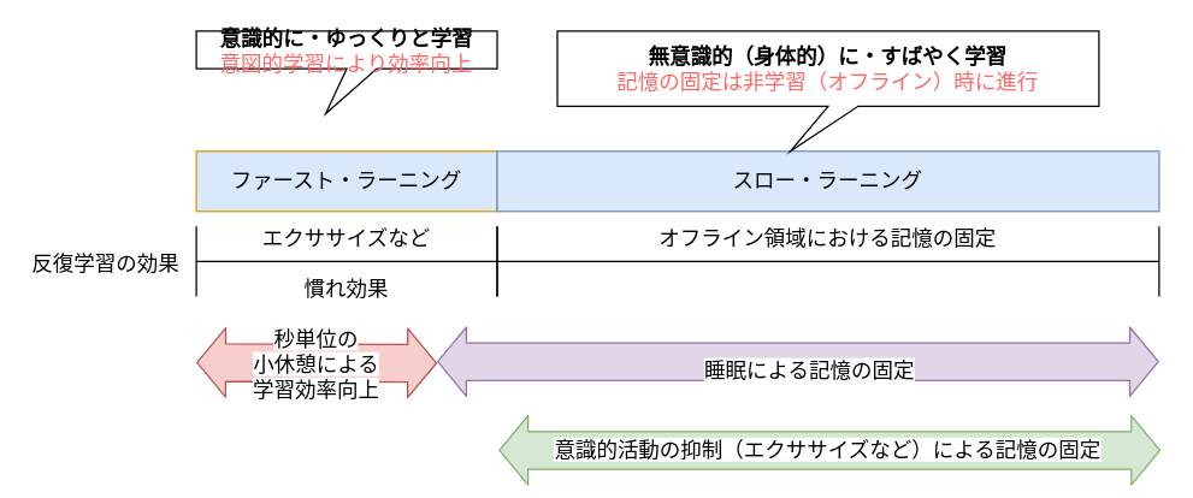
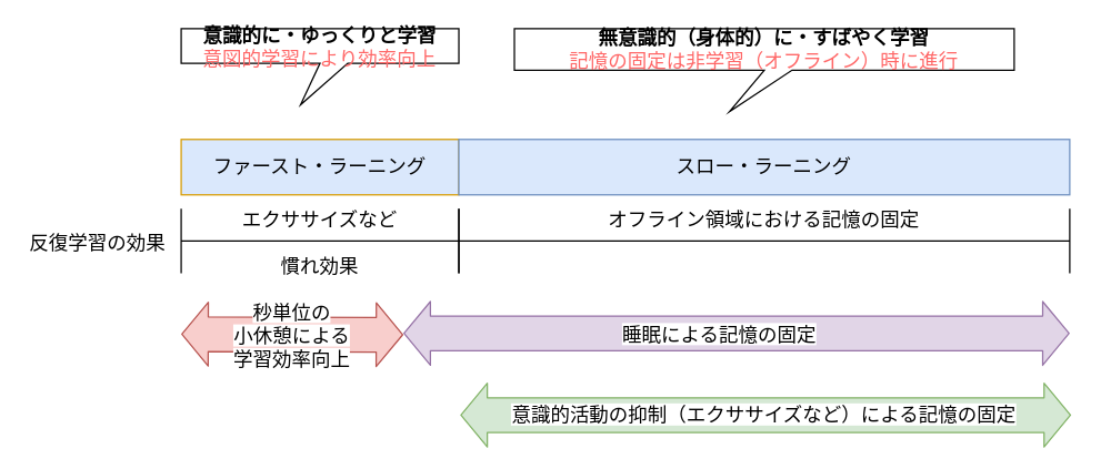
- <mxCell id="12" value="&lt;b&gt;無意識的（身体的）に・すばやく学習&lt;/b&gt;&lt;br&gt;&lt;font color=&quot;#ff6666&quot;&gt;記憶の固定は非学習（オフライン）時に進行&lt;/font&gt;" style="shape=callout;whiteSpace=wrap;html=1;perimeter=calloutPerimeter;fillColor=none;fontSize=14;align=center;position2=0.43;" vertex="1" parent="1"><mxGeometry x="370" y="20" width="360" height="80" as="geometry" /></mxCell>
+ <mxCell id="12" value="&lt;b&gt;無意識的（身体的）に・すばやく学習&lt;/b&gt;&lt;br&gt;&lt;font color=&quot;#ff6666&quot;&gt;記憶の固定は非学習（オフライン）時に進行&lt;/font&gt;" style="shape=callout;whiteSpace=wrap;html=1;perimeter=calloutPerimeter;fillColor=none;fontSize=14;align=center;position2=0.43;" vertex="1" parent="1"><mxGeometry x="370" y="20" width="360" height="60" as="geometry" /></mxCell>
- <mxCell id="8" value="&lt;span style=&quot;white-space: nowrap; background-color: rgb(255, 255, 255);&quot;&gt;睡眠による記憶の固定&lt;/span&gt;" style="text;html=1;strokeColor=none;fillColor=none;align=center;verticalAlign=middle;whiteSpace=wrap;rounded=0;fontSize=14;" vertex="1" parent="1"><mxGeometry x="443" y="236" width="190" height="20" as="geometry" /></mxCell>
+ <mxCell id="8" value="&lt;span style=&quot;white-space: nowrap; background-color: rgb(255, 255, 255);&quot;&gt;睡眠による記憶の固定&lt;/span&gt;" style="text;html=1;strokeColor=none;fillColor=none;align=center;verticalAlign=middle;whiteSpace=wrap;rounded=0;fontSize=14;" vertex="1" parent="1"><mxGeometry x="423" y="231" width="190" height="20" as="geometry" /></mxCell>
